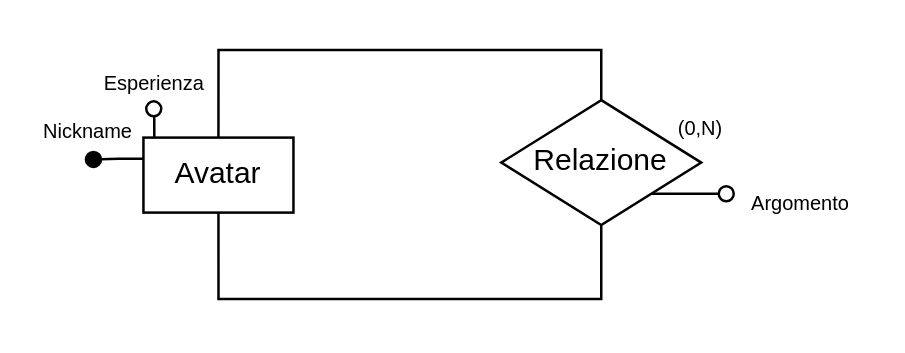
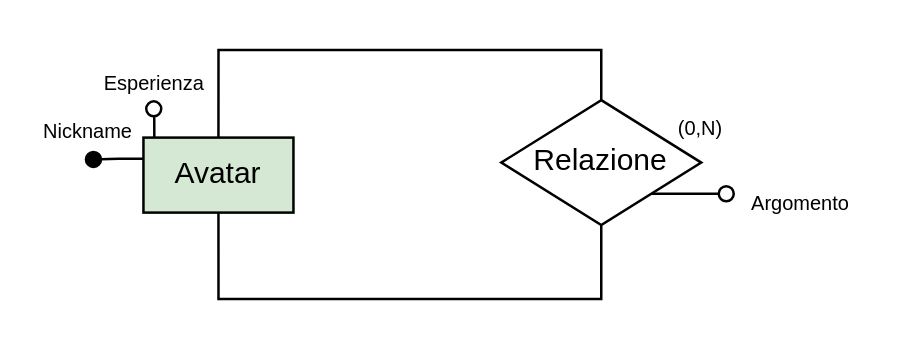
- <mxCell id="4" value="Avatar" style="whiteSpace=wrap;html=1;align=center;" parent="1" vertex="1"><mxGeometry x="56.88" y="54.44" width="60" height="30" as="geometry" /></mxCell>
+ <mxCell id="4" value="Avatar" style="whiteSpace=wrap;html=1;align=center;fillColor=#d5e8d4;" parent="1" vertex="1"><mxGeometry x="56.88" y="54.44" width="60" height="30" as="geometry" /></mxCell>
